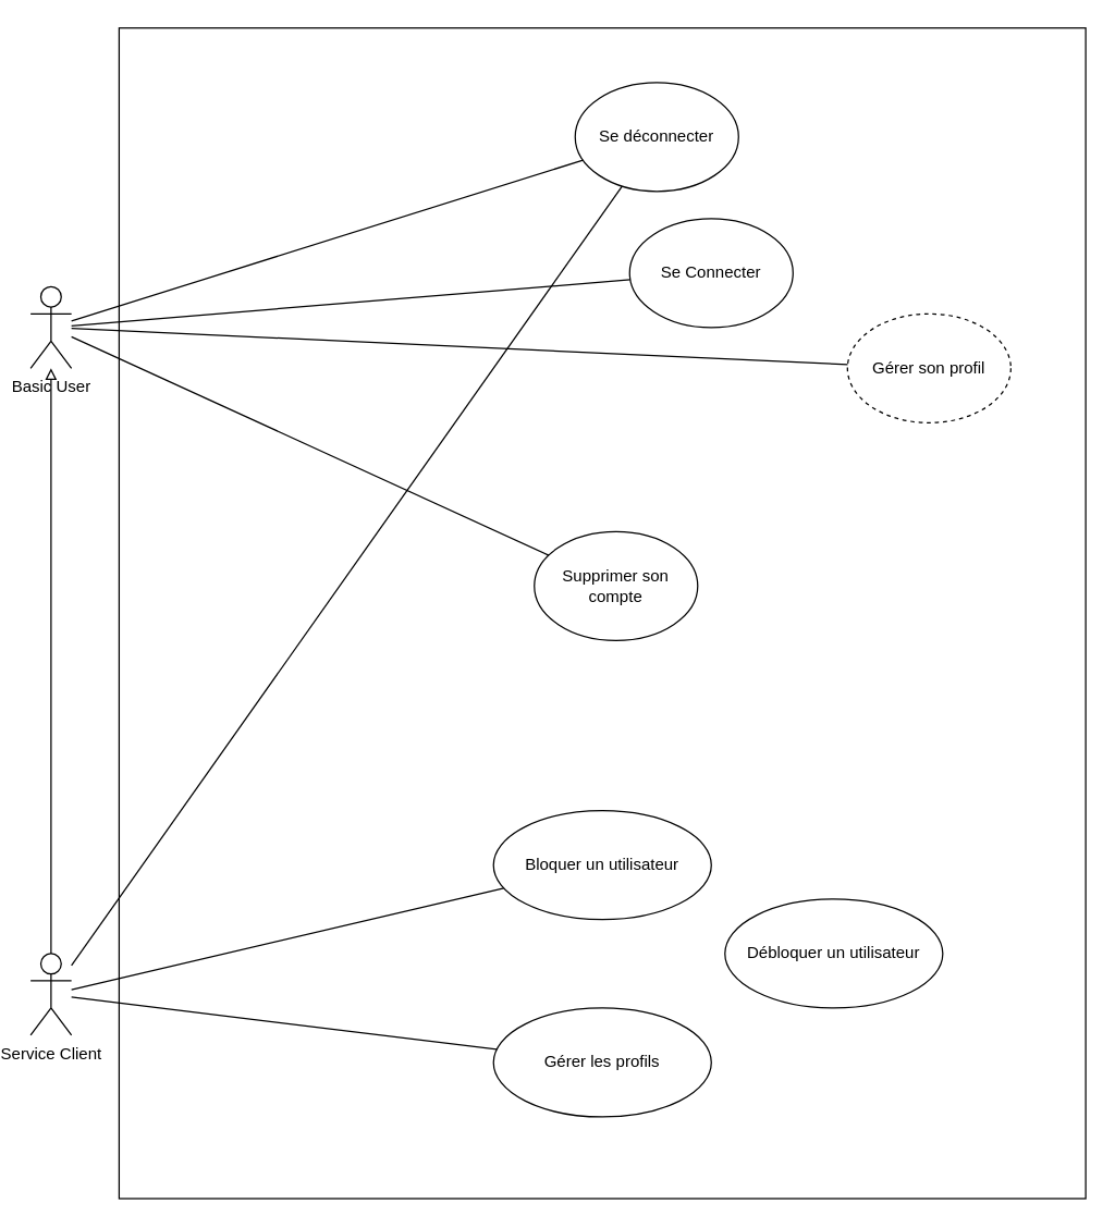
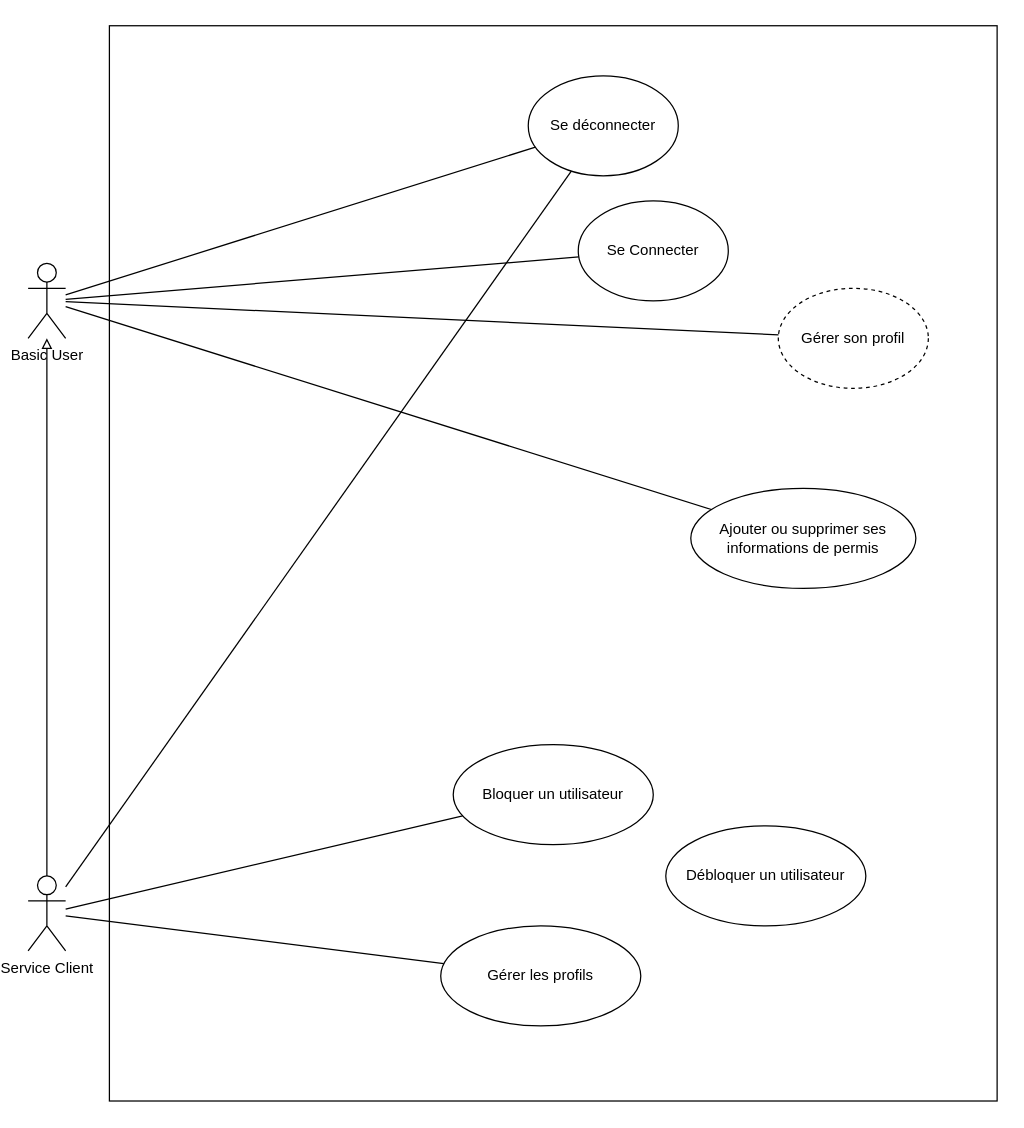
+ <mxCell id="17" value="" style="endArrow=none;html=1;rounded=0;" edge="1" parent="1" source="3" target="14"><mxGeometry width="50" height="50" relative="1" as="geometry"><mxPoint x="290" y="440" as="sourcePoint" /><mxPoint x="641" y="600" as="targetPoint" /></mxGeometry></mxCell>
- <mxCell id="16" value="" style="endArrow=none;html=1;rounded=0;" edge="1" parent="1" source="3" target="15"><mxGeometry width="50" height="50" relative="1" as="geometry"><mxPoint x="370" y="300" as="sourcePoint" /><mxPoint x="762" y="376" as="targetPoint" /></mxGeometry></mxCell>
- <mxCell id="15" value="Supprimer son compte" style="ellipse;whiteSpace=wrap;html=1;" vertex="1" parent="1"><mxGeometry x="390" y="390" width="120" height="80" as="geometry" /></mxCell>
+ <mxCell id="14" value="Ajouter ou supprimer ses informations de permis" style="ellipse;whiteSpace=wrap;html=1;" vertex="1" parent="1"><mxGeometry x="550" y="390" width="180" height="80" as="geometry" /></mxCell>
- <mxCell id="7" value="Gérer les profils" style="ellipse;whiteSpace=wrap;html=1;" parent="1" vertex="1"><mxGeometry x="360" y="740" width="160" height="80" as="geometry" /></mxCell>
+ <mxCell id="7" value="Gérer les profils" style="ellipse;whiteSpace=wrap;html=1;" parent="1" vertex="1"><mxGeometry x="350" y="740" width="160" height="80" as="geometry" /></mxCell>
